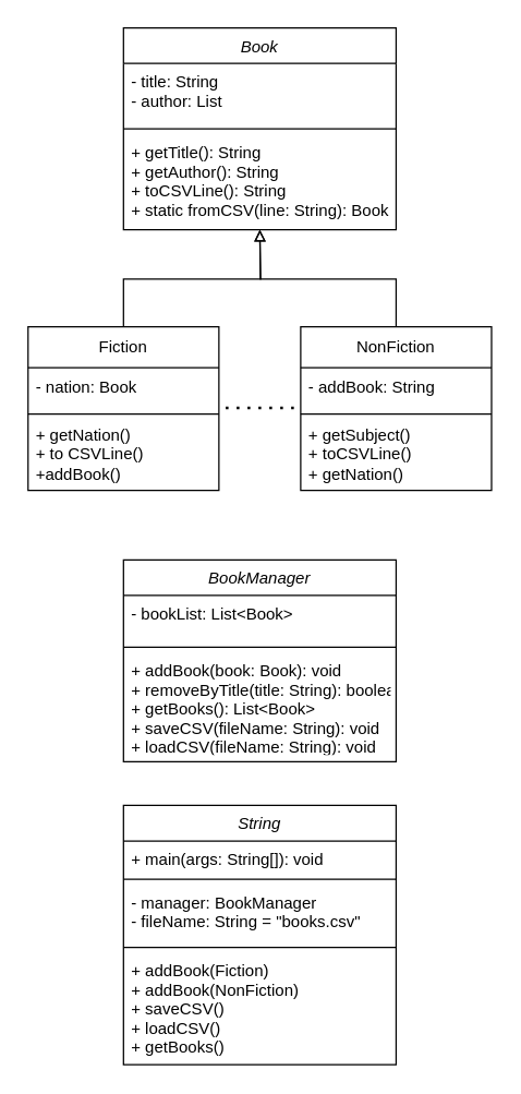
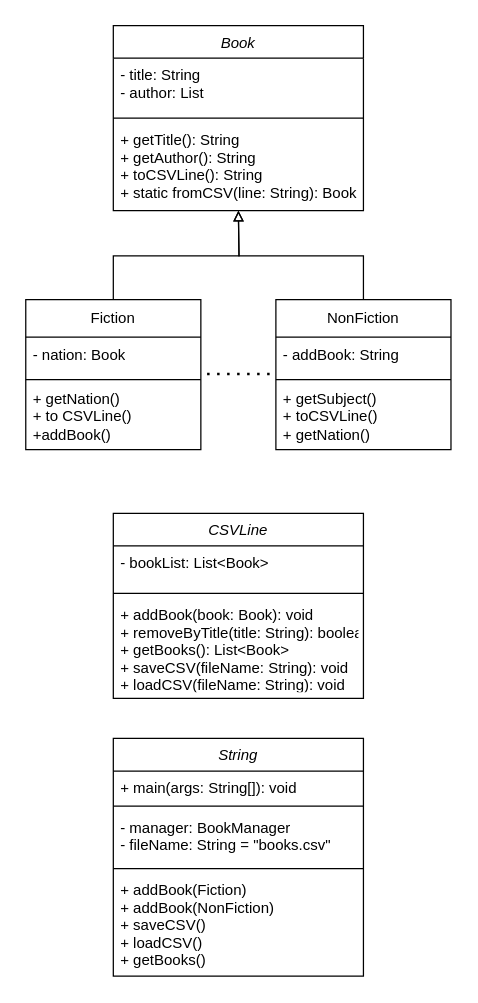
- <mxCell id="17" value="BookManager" style="swimlane;fontStyle=2;align=center;verticalAlign=top;childLayout=stackLayout;horizontal=1;startSize=26;horizontalStack=0;resizeParent=1;resizeLast=0;collapsible=1;marginBottom=0;rounded=0;shadow=0;strokeWidth=1;" vertex="1" parent="1"><mxGeometry x="90" y="410" width="200" height="148" as="geometry"><mxRectangle x="220" y="120" width="160" height="26" as="alternateBounds" /></mxGeometry></mxCell>
+ <mxCell id="17" value="CSVLine" style="swimlane;fontStyle=2;align=center;verticalAlign=top;childLayout=stackLayout;horizontal=1;startSize=26;horizontalStack=0;resizeParent=1;resizeLast=0;collapsible=1;marginBottom=0;rounded=0;shadow=0;strokeWidth=1;" vertex="1" parent="1"><mxGeometry x="90" y="410" width="200" height="148" as="geometry"><mxRectangle x="220" y="120" width="160" height="26" as="alternateBounds" /></mxGeometry></mxCell>
